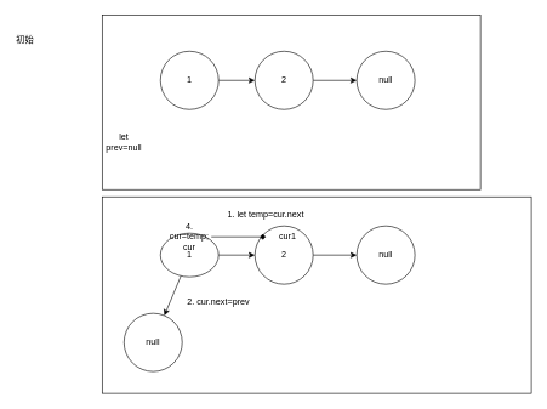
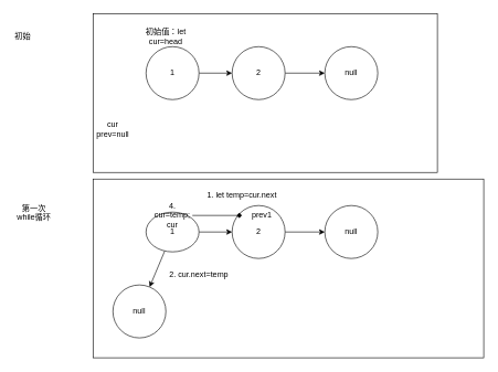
+ <mxCell id="9" value="初始值：let cur=head" style="text;html=1;align=center;verticalAlign=middle;whiteSpace=wrap;rounded=0;" vertex="1" parent="2"><mxGeometry x="60" y="20" width="100" height="30" as="geometry" /></mxCell>
- <mxCell id="10" value="let prev=null" style="text;html=1;align=center;verticalAlign=middle;whiteSpace=wrap;rounded=0;" vertex="1" parent="2"><mxGeometry y="160" width="60" height="30" as="geometry" /></mxCell>
+ <mxCell id="10" value="cur prev=null" style="text;html=1;align=center;verticalAlign=middle;whiteSpace=wrap;rounded=0;" vertex="1" parent="2"><mxGeometry y="160" width="60" height="30" as="geometry" /></mxCell>
+ <mxCell id="26" value="&lt;div style=&quot;text-align: center;&quot;&gt;&lt;span style=&quot;background-color: transparent;&quot;&gt;第一次while循环&lt;/span&gt;&lt;/div&gt;" style="text;whiteSpace=wrap;html=1;" vertex="1" parent="1"><mxGeometry x="20" y="300" width="60" height="40" as="geometry" /></mxCell>
- <mxCell id="25" value="cur1" style="text;html=1;align=center;verticalAlign=middle;whiteSpace=wrap;rounded=0;" vertex="1" parent="12"><mxGeometry x="225" y="40" width="60" height="30" as="geometry" /></mxCell>
+ <mxCell id="25" value="prev1" style="text;html=1;align=center;verticalAlign=middle;whiteSpace=wrap;rounded=0;" vertex="1" parent="12"><mxGeometry x="225" y="40" width="60" height="30" as="geometry" /></mxCell>
- <mxCell id="22" value="2. cur.next=prev" style="text;html=1;align=center;verticalAlign=middle;whiteSpace=wrap;rounded=0;" vertex="1" parent="12"><mxGeometry x="110" y="130" width="100" height="30" as="geometry" /></mxCell>
+ <mxCell id="22" value="2. cur.next=temp" style="text;html=1;align=center;verticalAlign=middle;whiteSpace=wrap;rounded=0;" vertex="1" parent="12"><mxGeometry x="110" y="130" width="100" height="30" as="geometry" /></mxCell>
